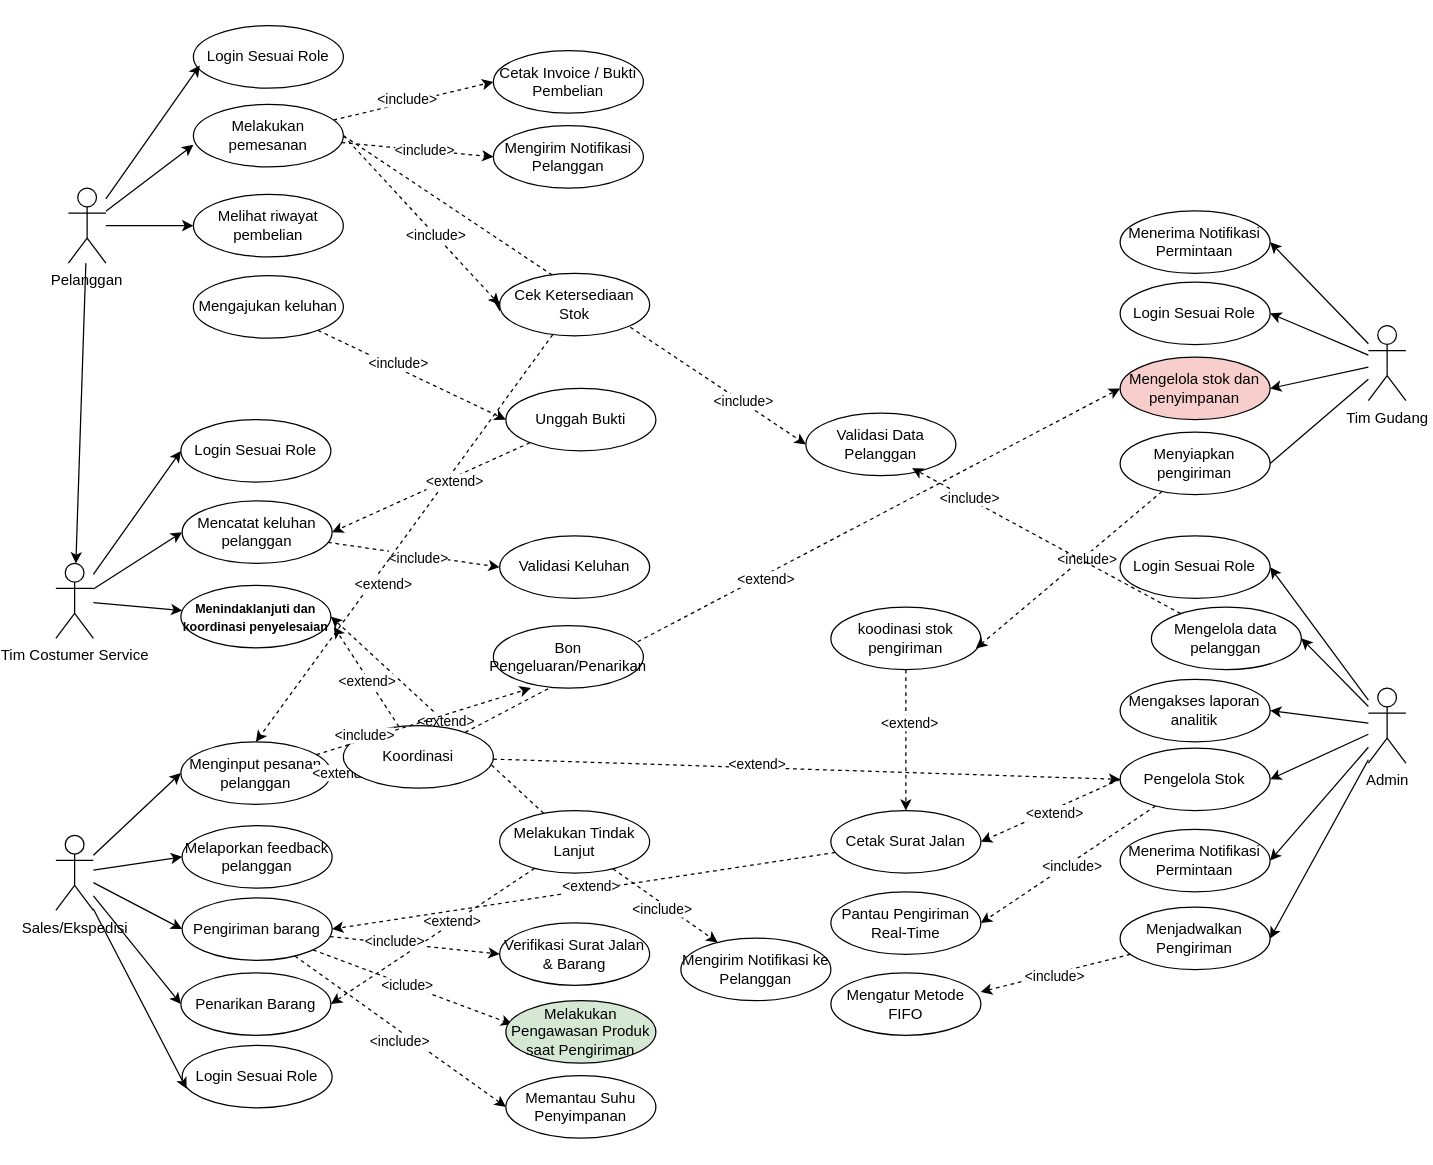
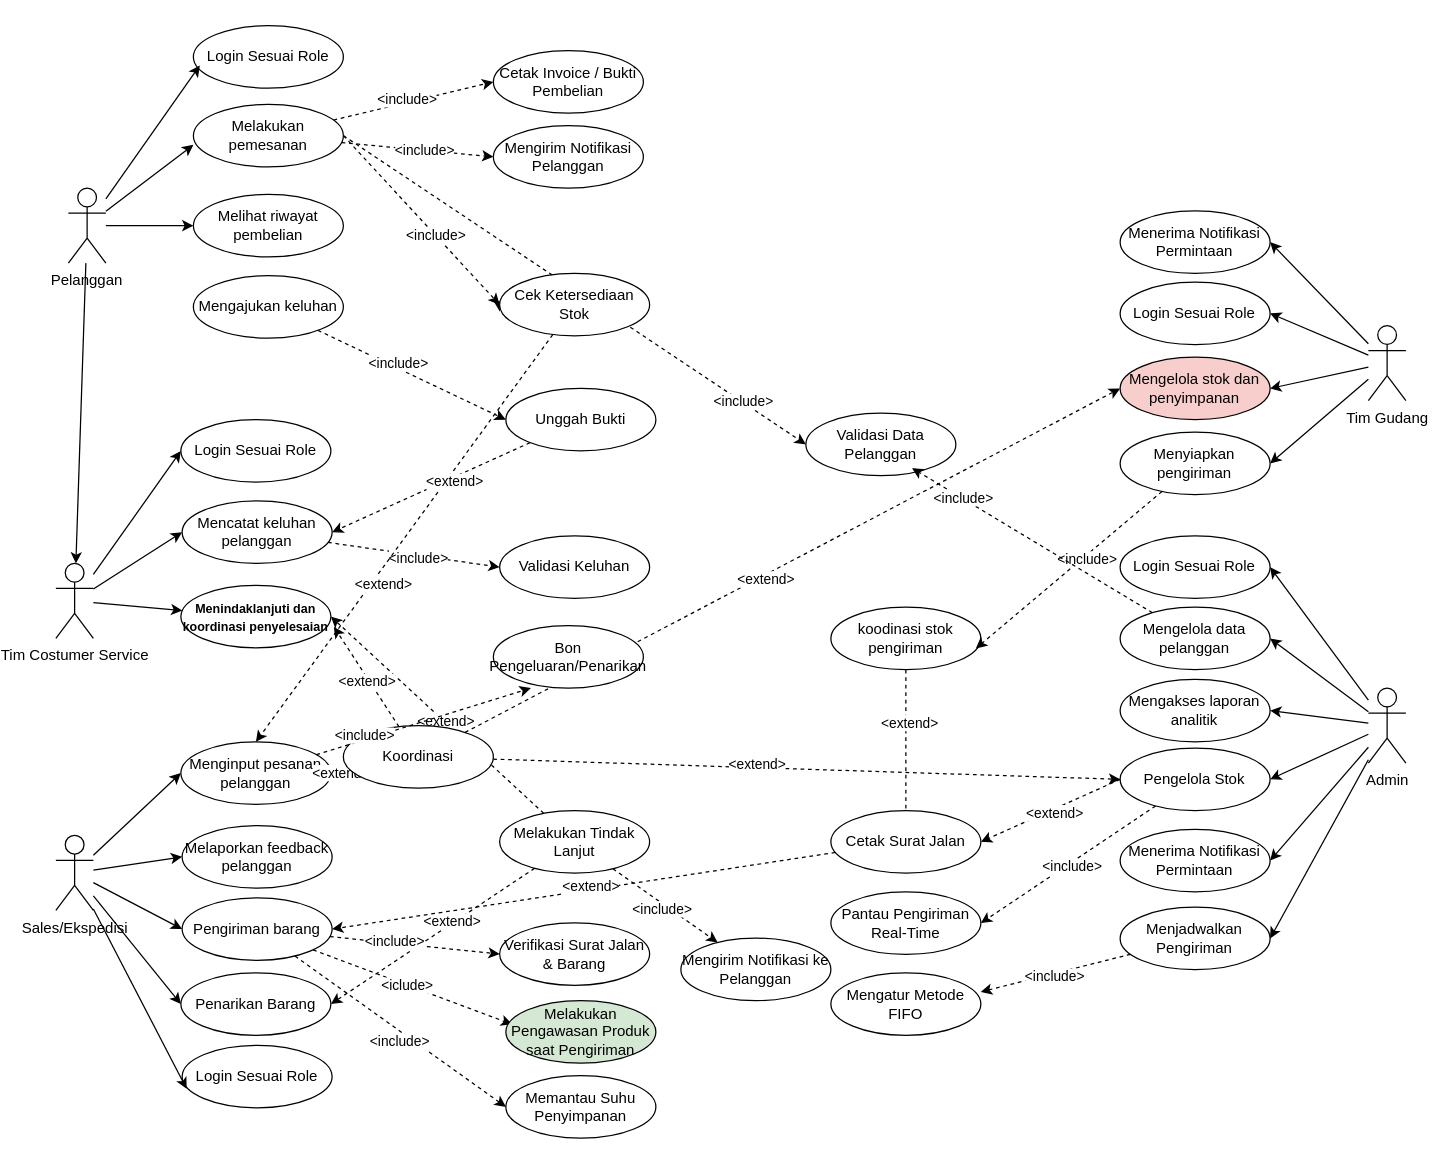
- <mxCell id="11" style="edgeStyle=none;html=1;entryX=1;entryY=0.5;entryDx=0;entryDy=0;endArrow=none;" parent="1" source="14" target="46" edge="1"><mxGeometry relative="1" as="geometry" /></mxCell>
+ <mxCell id="11" style="edgeStyle=none;html=1;entryX=1;entryY=0.5;entryDx=0;entryDy=0;" parent="1" source="14" target="46" edge="1"><mxGeometry relative="1" as="geometry" /></mxCell>
- <mxCell id="45" value="Mengelola data pelanggan" style="ellipse;whiteSpace=wrap;html=1;" parent="1" vertex="1"><mxGeometry x="896.4" y="485.24" width="120" height="50" as="geometry" /></mxCell>
+ <mxCell id="45" value="Mengelola data pelanggan" style="ellipse;whiteSpace=wrap;html=1;" parent="1" vertex="1"><mxGeometry x="871.4" y="485.24" width="120" height="50" as="geometry" /></mxCell>
- <mxCell id="90" style="edgeStyle=none;html=1;dashed=1;" parent="1" source="92" target="87" edge="1"><mxGeometry relative="1" as="geometry" /></mxCell>
+ <mxCell id="90" style="edgeStyle=none;html=1;dashed=1;endArrow=none;" parent="1" source="92" target="87" edge="1"><mxGeometry relative="1" as="geometry" /></mxCell>
